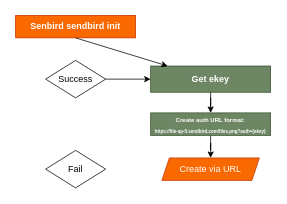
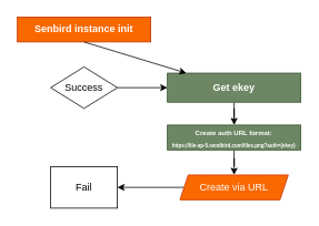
- <mxCell id="2" value="Senbird sendbird init" style="rounded=0;whiteSpace=wrap;html=1;fillColor=#fa6800;strokeColor=#C73500;fontColor=#FFFFFF;fontStyle=1" vertex="1" parent="1"><mxGeometry x="20" y="20" width="160" height="30" as="geometry" /></mxCell>
+ <mxCell id="2" value="Senbird instance init" style="rounded=0;whiteSpace=wrap;html=1;fillColor=#fa6800;strokeColor=#C73500;fontColor=#FFFFFF;fontStyle=1" vertex="1" parent="1"><mxGeometry x="20" y="20" width="160" height="30" as="geometry" /></mxCell>
- <mxCell id="12" value="Fail" style="rhombus;whiteSpace=wrap;html=1;fontStyle=0" vertex="1" parent="1"><mxGeometry x="60" y="200" width="80" height="50" as="geometry" /></mxCell>
+ <mxCell id="12" value="Fail" style="whiteSpace=wrap;html=1;fontStyle=0;rounded=0;" vertex="1" parent="1"><mxGeometry x="60" y="200" width="80" height="50" as="geometry" /></mxCell>
+ <mxCell id="10" style="edgeStyle=orthogonalEdgeStyle;rounded=0;orthogonalLoop=1;jettySize=auto;html=1;entryX=1;entryY=0.5;entryDx=0;entryDy=0;" edge="1" parent="1" source="11" target="12"><mxGeometry relative="1" as="geometry" /></mxCell>
